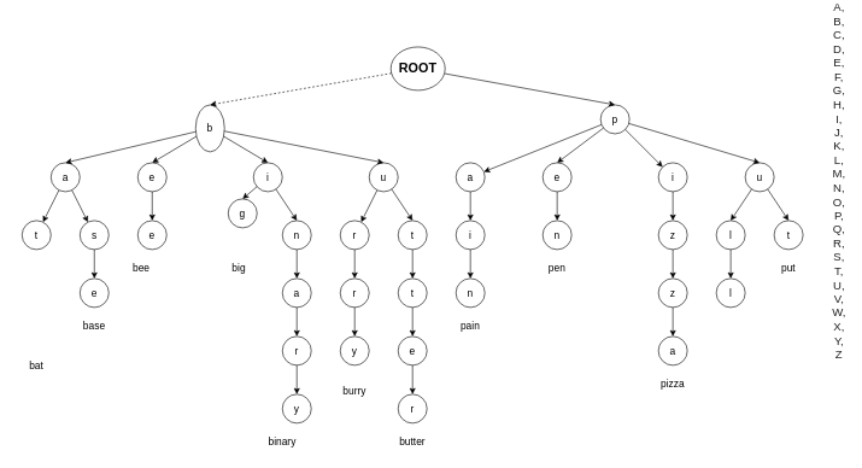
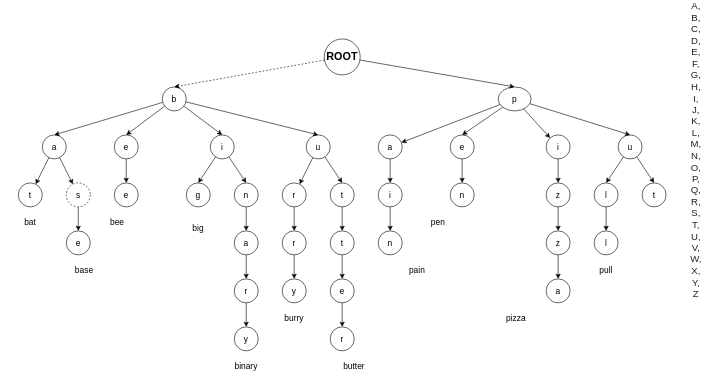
- <mxCell id="4" value="ROOT" style="ellipse;whiteSpace=wrap;html=1;aspect=fixed;fillColor=none;fontStyle=1;fontSize=18;" parent="1" vertex="1"><mxGeometry x="540" y="20" width="75" height="60" as="geometry" /></mxCell>
+ <mxCell id="4" value="ROOT" style="ellipse;whiteSpace=wrap;html=1;aspect=fixed;fillColor=none;fontStyle=1;fontSize=18;" parent="1" vertex="1"><mxGeometry x="540" y="20" width="60" height="60" as="geometry" /></mxCell>
- <mxCell id="26" value="p" style="ellipse;whiteSpace=wrap;html=1;aspect=fixed;fillColor=none;fontStyle=0;fontSize=14;" parent="1" vertex="1"><mxGeometry x="830" y="100" width="40" height="40" as="geometry" /></mxCell>
+ <mxCell id="26" value="p" style="ellipse;whiteSpace=wrap;html=1;aspect=fixed;fillColor=none;fontStyle=0;fontSize=14;" parent="1" vertex="1"><mxGeometry x="830" y="100" width="55" height="40" as="geometry" /></mxCell>
- <mxCell id="9" value="b" style="ellipse;whiteSpace=wrap;html=1;aspect=fixed;fillColor=none;fontStyle=0;fontSize=14;" parent="1" vertex="1"><mxGeometry x="270" y="100" width="40" height="65" as="geometry" /></mxCell>
+ <mxCell id="9" value="b" style="ellipse;whiteSpace=wrap;html=1;aspect=fixed;fillColor=none;fontStyle=0;fontSize=14;" parent="1" vertex="1"><mxGeometry x="270" y="100" width="40" height="40" as="geometry" /></mxCell>
- <mxCell id="13" value="g" style="ellipse;whiteSpace=wrap;html=1;aspect=fixed;fillColor=none;fontStyle=0;fontSize=14;" parent="1" vertex="1"><mxGeometry x="315" y="230" width="40" height="40" as="geometry" /></mxCell>
+ <mxCell id="13" value="g" style="ellipse;whiteSpace=wrap;html=1;aspect=fixed;fillColor=none;fontStyle=0;fontSize=14;" parent="1" vertex="1"><mxGeometry x="310" y="260" width="40" height="40" as="geometry" /></mxCell>
- <mxCell id="55" value="s" style="ellipse;whiteSpace=wrap;html=1;aspect=fixed;fillColor=none;fontStyle=0;fontSize=14;" parent="1" vertex="1"><mxGeometry x="110" y="260" width="40" height="40" as="geometry" /></mxCell>
+ <mxCell id="55" value="s" style="ellipse;whiteSpace=wrap;html=1;aspect=fixed;fillColor=none;fontStyle=0;fontSize=14;dashed=1;" parent="1" vertex="1"><mxGeometry x="110" y="260" width="40" height="40" as="geometry" /></mxCell>
- <mxCell id="61" value="big" style="text;html=1;strokeColor=none;fillColor=none;align=center;verticalAlign=middle;whiteSpace=wrap;rounded=0;fontSize=14;" parent="1" vertex="1"><mxGeometry x="300" y="310" width="60" height="30" as="geometry" /></mxCell>
+ <mxCell id="61" value="big" style="text;html=1;strokeColor=none;fillColor=none;align=center;verticalAlign=middle;whiteSpace=wrap;rounded=0;fontSize=14;" parent="1" vertex="1"><mxGeometry x="300" y="320" width="60" height="30" as="geometry" /></mxCell>
- <mxCell id="63" value="pen" style="text;html=1;strokeColor=none;fillColor=none;align=center;verticalAlign=middle;whiteSpace=wrap;rounded=0;fontSize=14;" parent="1" vertex="1"><mxGeometry x="740" y="310" width="60" height="30" as="geometry" /></mxCell>
+ <mxCell id="63" value="pen" style="text;html=1;strokeColor=none;fillColor=none;align=center;verticalAlign=middle;whiteSpace=wrap;rounded=0;fontSize=14;" parent="1" vertex="1"><mxGeometry x="700" y="310" width="60" height="30" as="geometry" /></mxCell>
- <mxCell id="65" value="put" style="text;html=1;strokeColor=none;fillColor=none;align=center;verticalAlign=middle;whiteSpace=wrap;rounded=0;fontSize=14;" parent="1" vertex="1"><mxGeometry x="1060" y="310" width="60" height="30" as="geometry" /></mxCell>
- <mxCell id="58" value="base" style="text;html=1;strokeColor=none;fillColor=none;align=center;verticalAlign=middle;whiteSpace=wrap;rounded=0;fontSize=14;" parent="1" vertex="1"><mxGeometry x="100" y="390" width="60" height="30" as="geometry" /></mxCell>
+ <mxCell id="58" value="base" style="text;html=1;strokeColor=none;fillColor=none;align=center;verticalAlign=middle;whiteSpace=wrap;rounded=0;fontSize=14;" parent="1" vertex="1"><mxGeometry x="110" y="390" width="60" height="30" as="geometry" /></mxCell>
- <mxCell id="71" value="pain" style="text;html=1;strokeColor=none;fillColor=none;align=center;verticalAlign=middle;whiteSpace=wrap;rounded=0;fontSize=14;" parent="1" vertex="1"><mxGeometry x="620" y="390" width="60" height="30" as="geometry" /></mxCell>
+ <mxCell id="71" value="pain" style="text;html=1;strokeColor=none;fillColor=none;align=center;verticalAlign=middle;whiteSpace=wrap;rounded=0;fontSize=14;" parent="1" vertex="1"><mxGeometry x="665" y="390" width="60" height="30" as="geometry" /></mxCell>
+ <mxCell id="64" value="pull" style="text;html=1;strokeColor=none;fillColor=none;align=center;verticalAlign=middle;whiteSpace=wrap;rounded=0;fontSize=14;" parent="1" vertex="1"><mxGeometry x="980" y="390" width="60" height="30" as="geometry" /></mxCell>
- <mxCell id="57" value="bat" style="text;html=1;strokeColor=none;fillColor=none;align=center;verticalAlign=middle;whiteSpace=wrap;rounded=0;fontSize=14;" parent="1" vertex="1"><mxGeometry x="20" y="445" width="60" height="30" as="geometry" /></mxCell>
+ <mxCell id="57" value="bat" style="text;html=1;strokeColor=none;fillColor=none;align=center;verticalAlign=middle;whiteSpace=wrap;rounded=0;fontSize=14;" parent="1" vertex="1"><mxGeometry x="20" y="310" width="60" height="30" as="geometry" /></mxCell>
- <mxCell id="79" value="pizza" style="text;html=1;strokeColor=none;fillColor=none;align=center;verticalAlign=middle;whiteSpace=wrap;rounded=0;fontSize=14;" parent="1" vertex="1"><mxGeometry x="900" y="470" width="60" height="30" as="geometry" /></mxCell>
+ <mxCell id="79" value="pizza" style="text;html=1;strokeColor=none;fillColor=none;align=center;verticalAlign=middle;whiteSpace=wrap;rounded=0;fontSize=14;" parent="1" vertex="1"><mxGeometry x="830" y="470" width="60" height="30" as="geometry" /></mxCell>
- <mxCell id="85" value="burry" style="text;html=1;strokeColor=none;fillColor=none;align=center;verticalAlign=middle;whiteSpace=wrap;rounded=0;fontSize=14;" parent="1" vertex="1"><mxGeometry x="460" y="480" width="60" height="30" as="geometry" /></mxCell>
+ <mxCell id="85" value="burry" style="text;html=1;strokeColor=none;fillColor=none;align=center;verticalAlign=middle;whiteSpace=wrap;rounded=0;fontSize=14;" parent="1" vertex="1"><mxGeometry x="460" y="470" width="60" height="30" as="geometry" /></mxCell>
- <mxCell id="59" value="binary" style="text;html=1;strokeColor=none;fillColor=none;align=center;verticalAlign=middle;whiteSpace=wrap;rounded=0;fontSize=14;" parent="1" vertex="1"><mxGeometry x="360" y="550" width="60" height="30" as="geometry" /></mxCell>
+ <mxCell id="59" value="binary" style="text;html=1;strokeColor=none;fillColor=none;align=center;verticalAlign=middle;whiteSpace=wrap;rounded=0;fontSize=14;" parent="1" vertex="1"><mxGeometry x="380" y="550" width="60" height="30" as="geometry" /></mxCell>
- <mxCell id="62" value="butter" style="text;html=1;strokeColor=none;fillColor=none;align=center;verticalAlign=middle;whiteSpace=wrap;rounded=0;fontSize=14;" parent="1" vertex="1"><mxGeometry x="540" y="550" width="60" height="30" as="geometry" /></mxCell>
+ <mxCell id="62" value="butter" style="text;html=1;strokeColor=none;fillColor=none;align=center;verticalAlign=middle;whiteSpace=wrap;rounded=0;fontSize=14;" parent="1" vertex="1"><mxGeometry x="560" y="550" width="60" height="30" as="geometry" /></mxCell>
